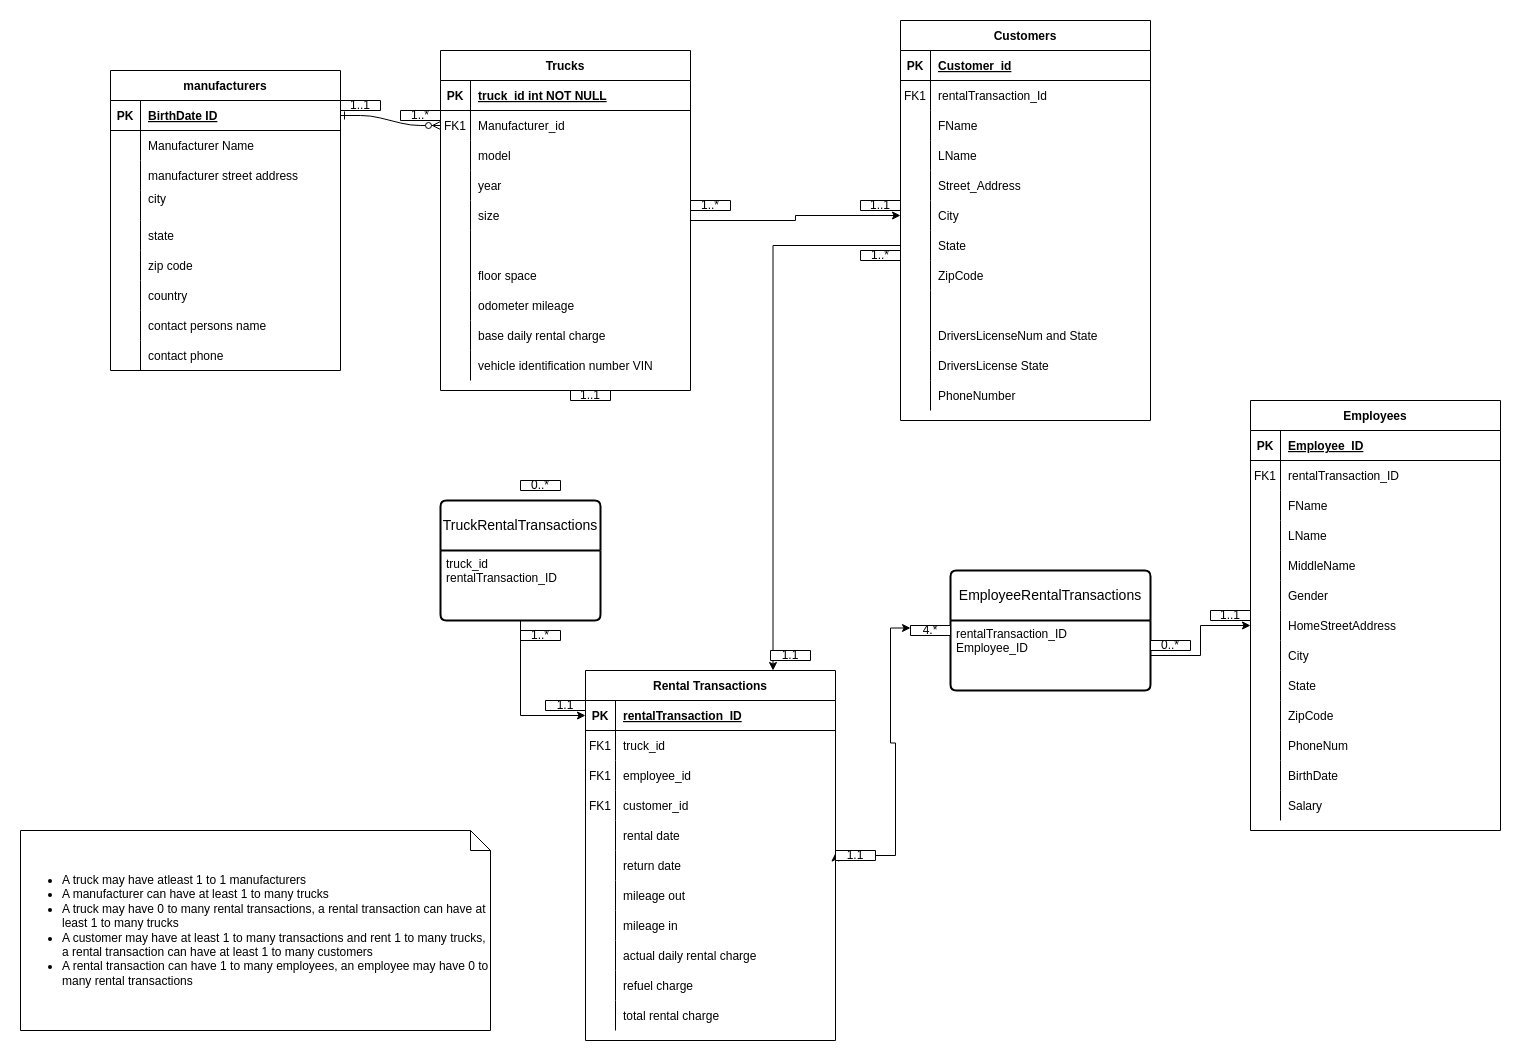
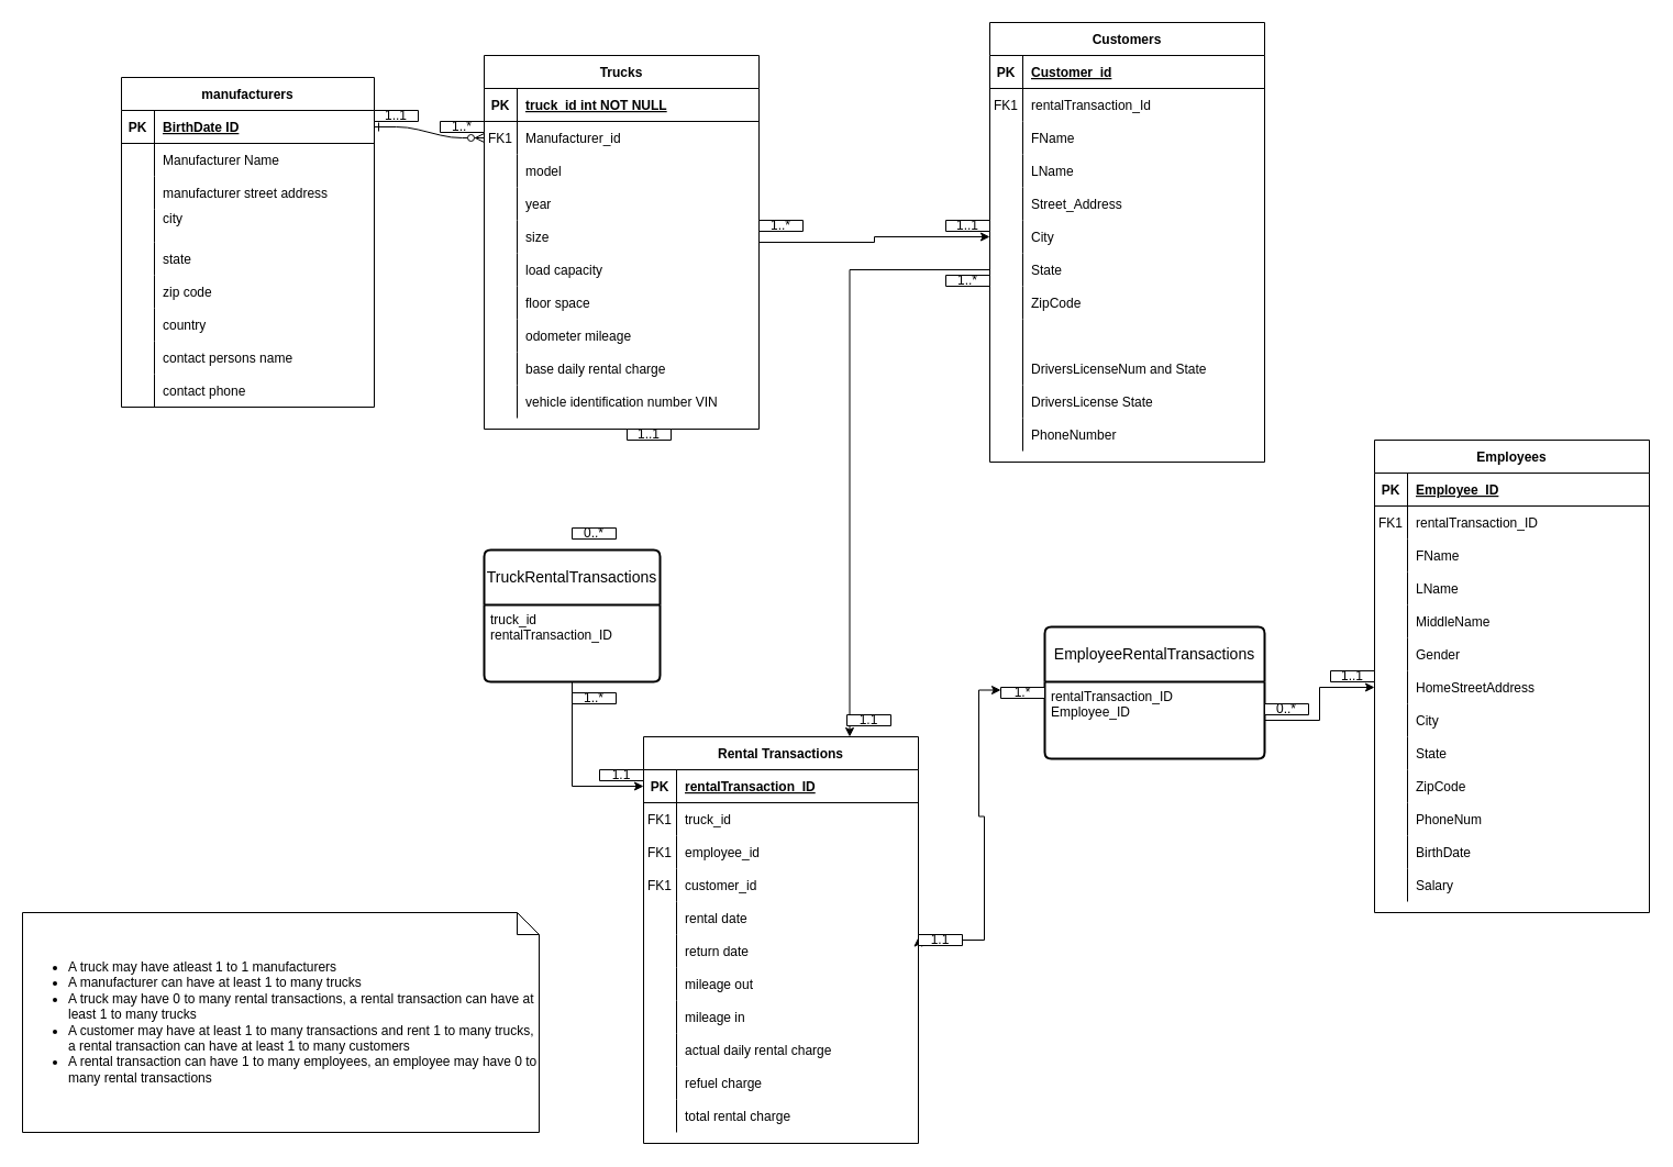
+ <mxCell id="22" value="load capacity" style="shape=partialRectangle;overflow=hidden;connectable=0;fillColor=none;top=0;left=0;bottom=0;right=0;align=left;spacingLeft=6;" vertex="1" parent="20"><mxGeometry x="30" width="220" height="30" as="geometry"><mxRectangle width="220" height="30" as="alternateBounds" /></mxGeometry></mxCell>
- <mxCell id="194" value="4.*" style="shape=note;size=0;whiteSpace=wrap;html=1;" vertex="1" parent="1"><mxGeometry x="910" y="625" width="40" height="10" as="geometry" /></mxCell>
+ <mxCell id="194" value="1.*" style="shape=note;size=0;whiteSpace=wrap;html=1;" vertex="1" parent="1"><mxGeometry x="910" y="625" width="40" height="10" as="geometry" /></mxCell>
